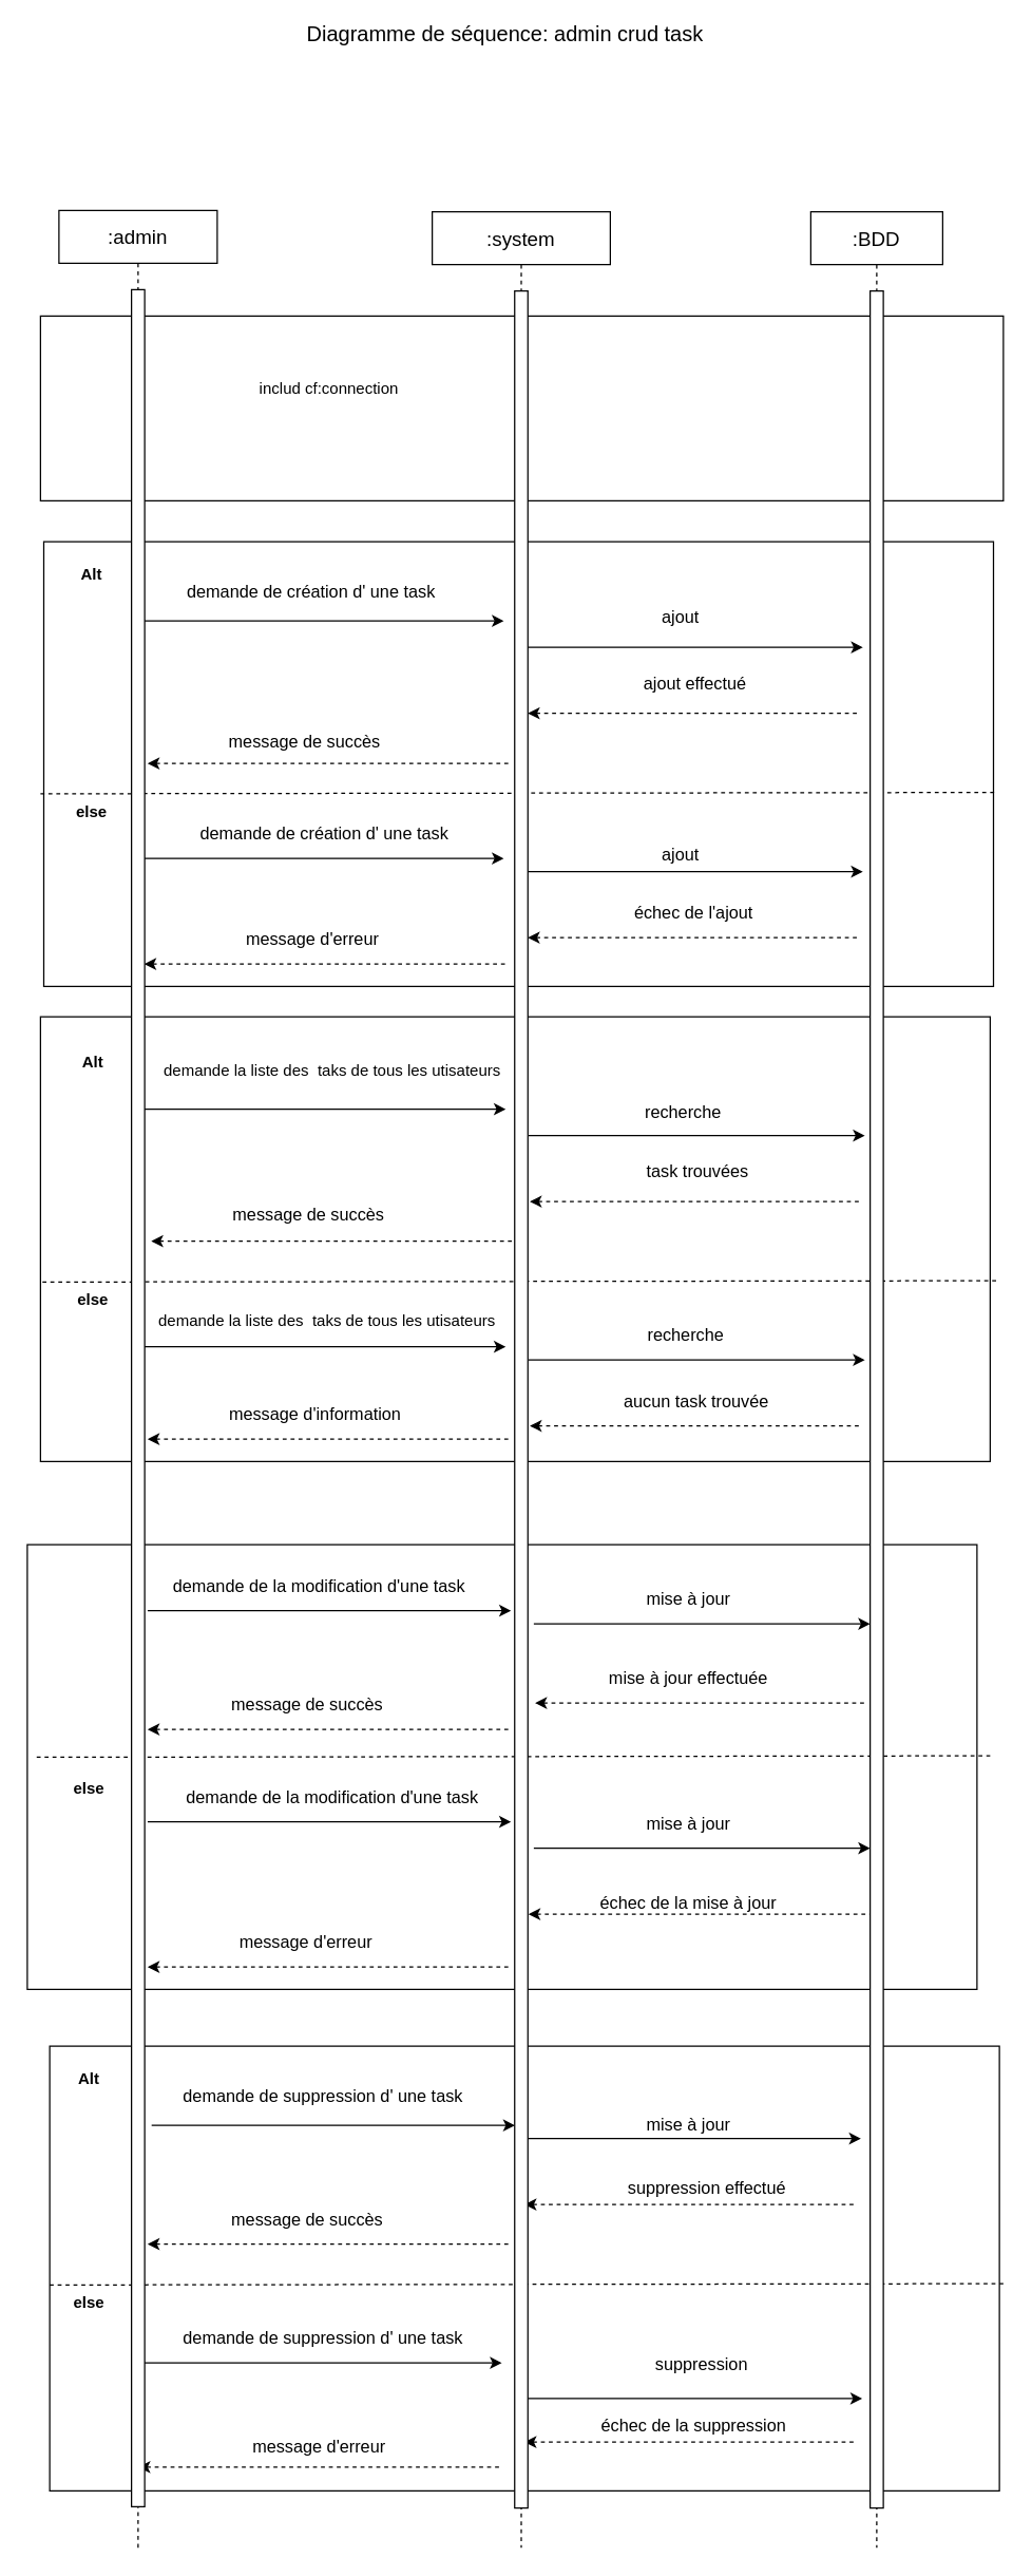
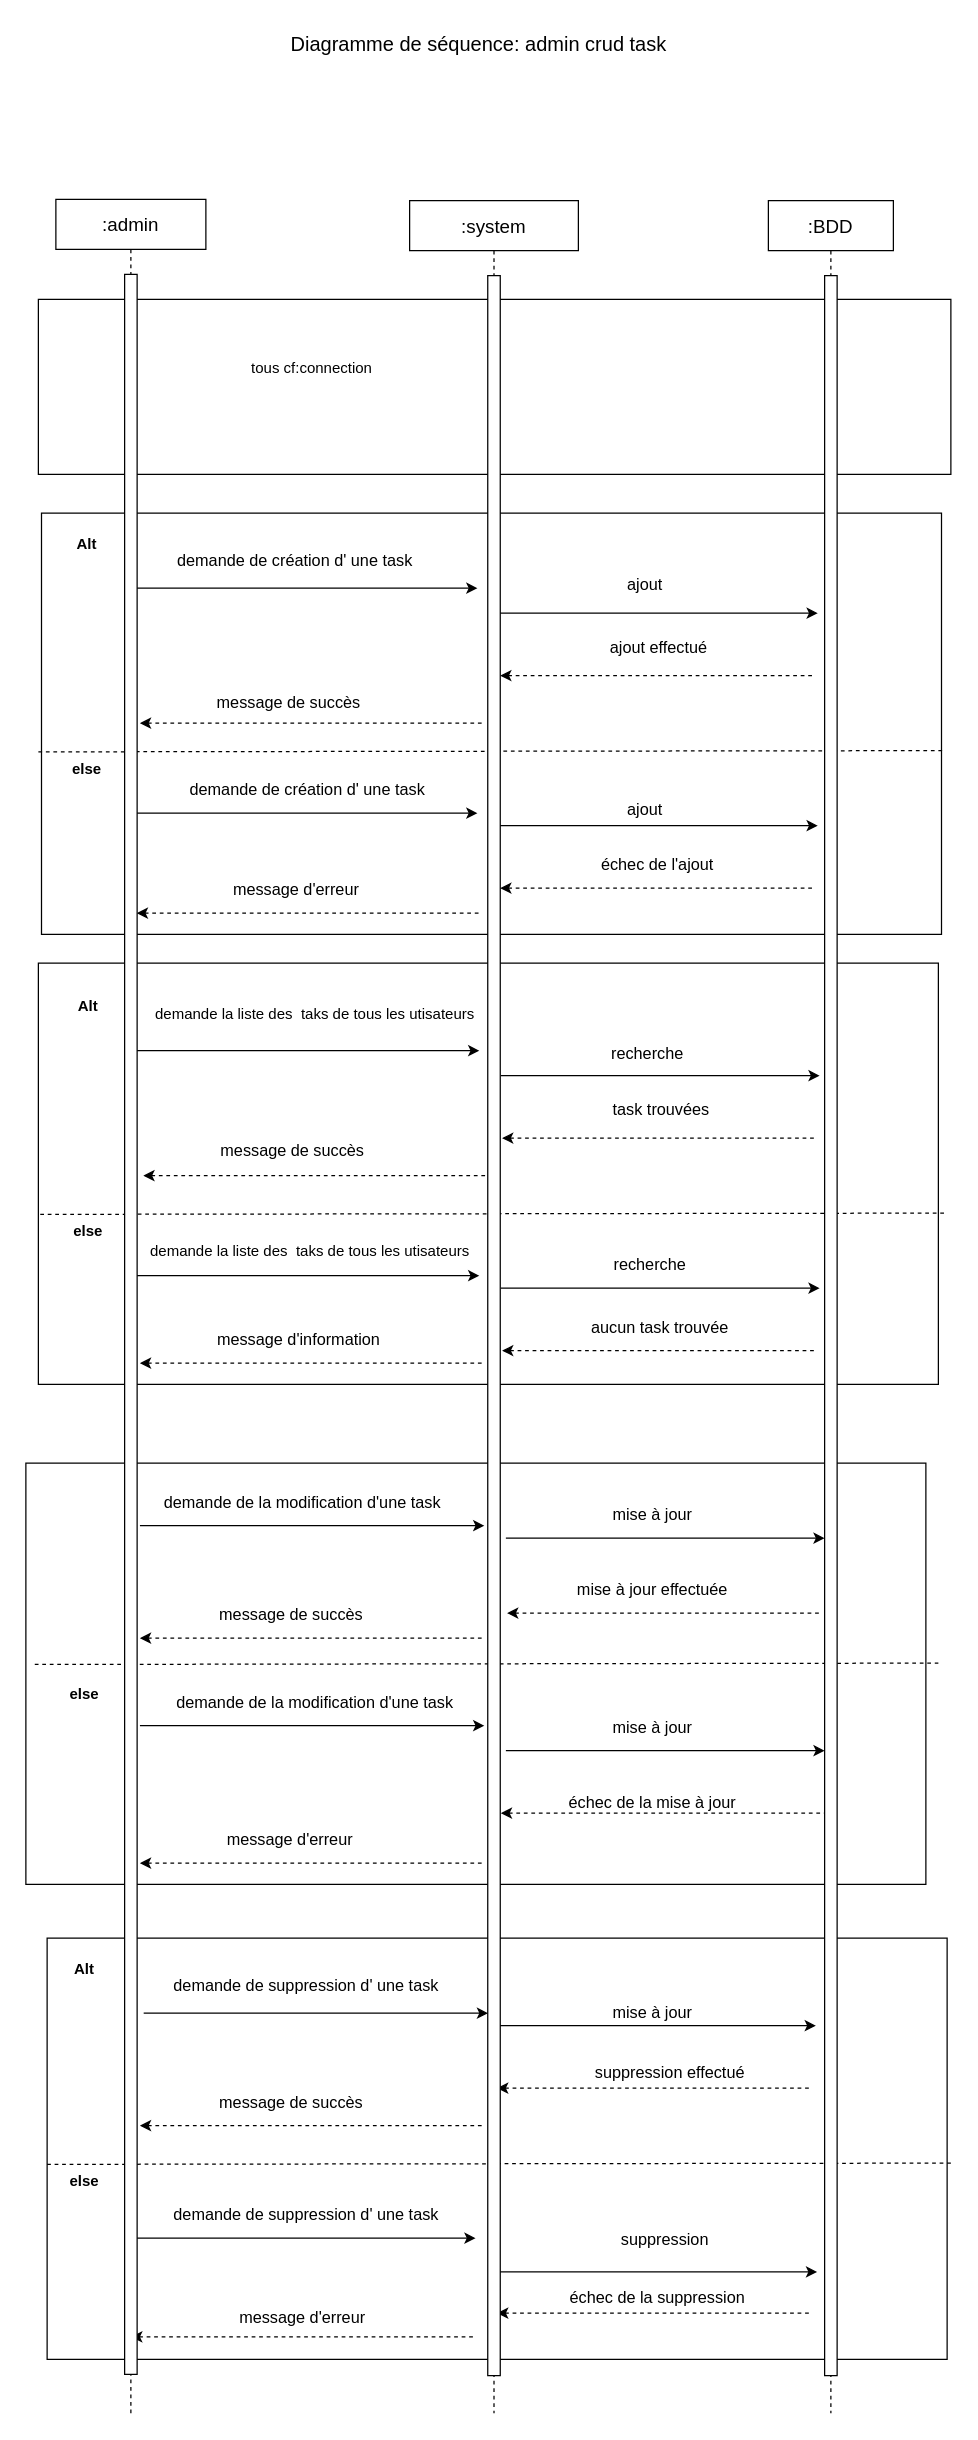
- <mxCell id="92" value="&lt;font style=&quot;font-size: 16px;&quot;&gt;Diagramme de séquence: admin crud task&lt;/font&gt;" style="text;html=1;align=center;verticalAlign=middle;whiteSpace=wrap;rounded=0;" vertex="1" parent="1"><mxGeometry x="214.75" y="10" width="335.25" height="30" as="geometry" /></mxCell>
+ <mxCell id="92" value="&lt;font style=&quot;font-size: 16px;&quot;&gt;Diagramme de séquence: admin crud task&lt;/font&gt;" style="text;html=1;align=center;verticalAlign=middle;whiteSpace=wrap;rounded=0;" vertex="1" parent="1"><mxGeometry x="214.75" y="20" width="335.25" height="30" as="geometry" /></mxCell>
- <mxCell id="20" value="includ cf:connection" style="text;html=1;align=center;verticalAlign=middle;whiteSpace=wrap;rounded=0;" vertex="1" parent="1"><mxGeometry x="134" y="279" width="230" height="30" as="geometry" /></mxCell>
+ <mxCell id="20" value="tous cf:connection" style="text;html=1;align=center;verticalAlign=middle;whiteSpace=wrap;rounded=0;" vertex="1" parent="1"><mxGeometry x="134" y="279" width="230" height="30" as="geometry" /></mxCell>
